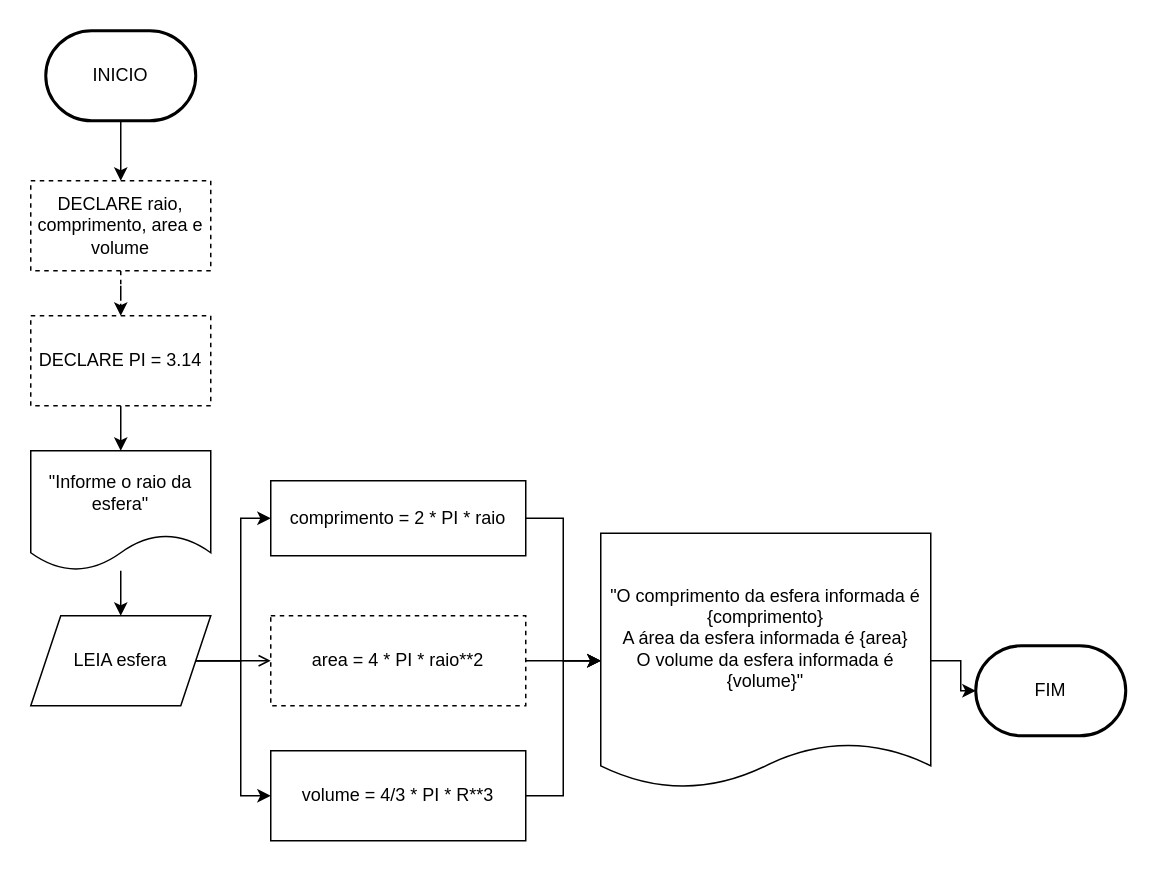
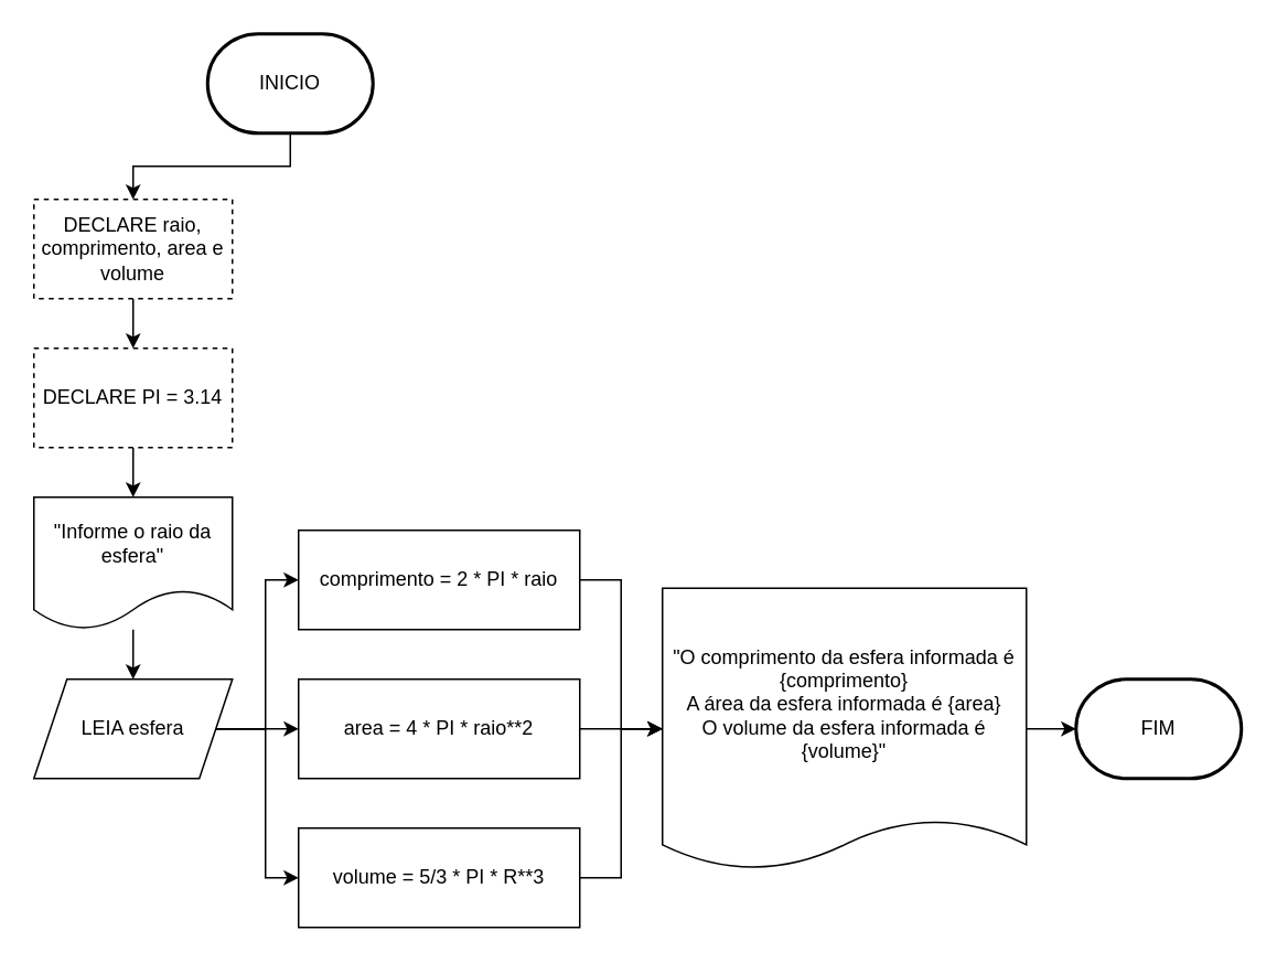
- <mxCell id="4" value="INICIO" style="strokeWidth=2;html=1;shape=mxgraph.flowchart.terminator;whiteSpace=wrap;" vertex="1" parent="1"><mxGeometry x="30" y="20" width="100" height="60" as="geometry" /></mxCell>
+ <mxCell id="4" value="INICIO" style="strokeWidth=2;html=1;shape=mxgraph.flowchart.terminator;whiteSpace=wrap;" vertex="1" parent="1"><mxGeometry x="125" y="20" width="100" height="60" as="geometry" /></mxCell>
- <mxCell id="5" value="" style="edgeStyle=orthogonalEdgeStyle;rounded=0;orthogonalLoop=1;jettySize=auto;html=1;dashed=1;" edge="1" parent="1" source="6" target="8"><mxGeometry relative="1" as="geometry" /></mxCell>
+ <mxCell id="5" value="" style="edgeStyle=orthogonalEdgeStyle;rounded=0;orthogonalLoop=1;jettySize=auto;html=1;" edge="1" parent="1" source="6" target="8"><mxGeometry relative="1" as="geometry" /></mxCell>
- <mxCell id="18" value="comprimento = 2 * PI * raio" style="rounded=0;whiteSpace=wrap;html=1;" vertex="1" parent="1"><mxGeometry x="180" y="320" width="170" height="50" as="geometry" /></mxCell>
+ <mxCell id="18" value="comprimento = 2 * PI * raio" style="rounded=0;whiteSpace=wrap;html=1;" vertex="1" parent="1"><mxGeometry x="180" y="320" width="170" height="60" as="geometry" /></mxCell>
- <mxCell id="11" value="" style="edgeStyle=orthogonalEdgeStyle;rounded=0;orthogonalLoop=1;jettySize=auto;html=1;endArrow=open;" edge="1" parent="1" source="14" target="16"><mxGeometry relative="1" as="geometry" /></mxCell>
+ <mxCell id="11" value="" style="edgeStyle=orthogonalEdgeStyle;rounded=0;orthogonalLoop=1;jettySize=auto;html=1;" edge="1" parent="1" source="14" target="16"><mxGeometry relative="1" as="geometry" /></mxCell>
- <mxCell id="16" value="&lt;div&gt;area = 4 * PI * raio**2&lt;/div&gt;" style="rounded=0;whiteSpace=wrap;html=1;dashed=1;" vertex="1" parent="1"><mxGeometry x="180" y="410" width="170" height="60" as="geometry" /></mxCell>
+ <mxCell id="16" value="&lt;div&gt;area = 4 * PI * raio**2&lt;/div&gt;" style="rounded=0;whiteSpace=wrap;html=1;" vertex="1" parent="1"><mxGeometry x="180" y="410" width="170" height="60" as="geometry" /></mxCell>
- <mxCell id="2" value="FIM" style="strokeWidth=2;html=1;shape=mxgraph.flowchart.terminator;whiteSpace=wrap;" vertex="1" parent="1"><mxGeometry x="650" y="430" width="100" height="60" as="geometry" /></mxCell>
+ <mxCell id="2" value="FIM" style="strokeWidth=2;html=1;shape=mxgraph.flowchart.terminator;whiteSpace=wrap;" vertex="1" parent="1"><mxGeometry x="650" y="410" width="100" height="60" as="geometry" /></mxCell>
- <mxCell id="20" value="volume = 4/3 * PI * R**3" style="rounded=0;whiteSpace=wrap;html=1;" vertex="1" parent="1"><mxGeometry x="180" y="500" width="170" height="60" as="geometry" /></mxCell>
+ <mxCell id="20" value="volume = 5/3 * PI * R**3" style="rounded=0;whiteSpace=wrap;html=1;" vertex="1" parent="1"><mxGeometry x="180" y="500" width="170" height="60" as="geometry" /></mxCell>
